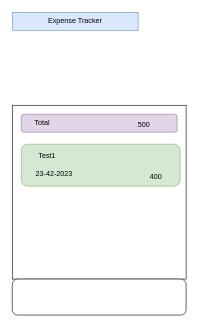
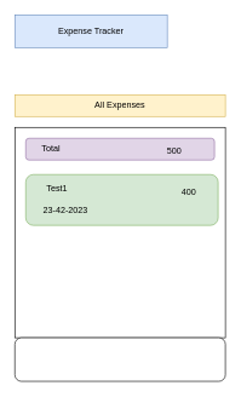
- <mxCell id="2" value="Expense Tracker" style="text;html=1;strokeColor=#6c8ebf;fillColor=#dae8fc;align=center;verticalAlign=middle;whiteSpace=wrap;rounded=0;" vertex="1" parent="1"><mxGeometry x="20" y="20" width="210" height="30" as="geometry" /></mxCell>
+ <mxCell id="2" value="Expense Tracker" style="text;html=1;strokeColor=#6c8ebf;fillColor=#dae8fc;align=center;verticalAlign=middle;whiteSpace=wrap;rounded=0;" vertex="1" parent="1"><mxGeometry x="20" y="20" width="210" height="45" as="geometry" /></mxCell>
+ <mxCell id="4" value="All Expenses" style="text;html=1;strokeColor=#d6b656;fillColor=#fff2cc;align=center;verticalAlign=middle;whiteSpace=wrap;rounded=0;" vertex="1" parent="1"><mxGeometry x="20" y="130" width="290" height="30" as="geometry" /></mxCell>
- <mxCell id="10" value="400" style="text;html=1;strokeColor=none;fillColor=none;align=center;verticalAlign=middle;whiteSpace=wrap;rounded=0;" vertex="1" parent="1"><mxGeometry x="230" y="285" width="60" height="20" as="geometry" /></mxCell>
+ <mxCell id="10" value="400" style="text;html=1;strokeColor=none;fillColor=none;align=center;verticalAlign=middle;whiteSpace=wrap;rounded=0;" vertex="1" parent="1"><mxGeometry x="230" y="255" width="60" height="20" as="geometry" /></mxCell>
